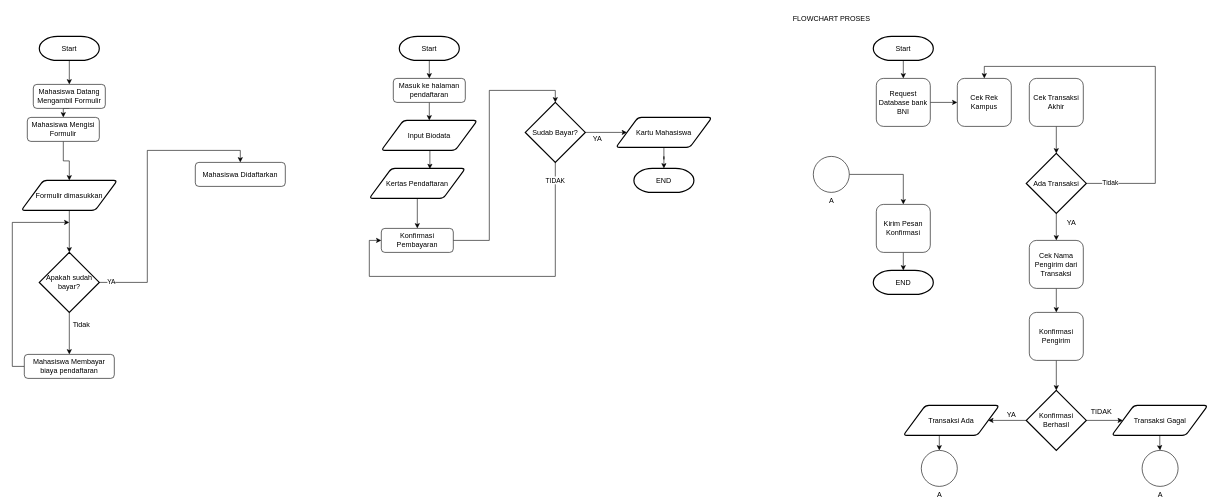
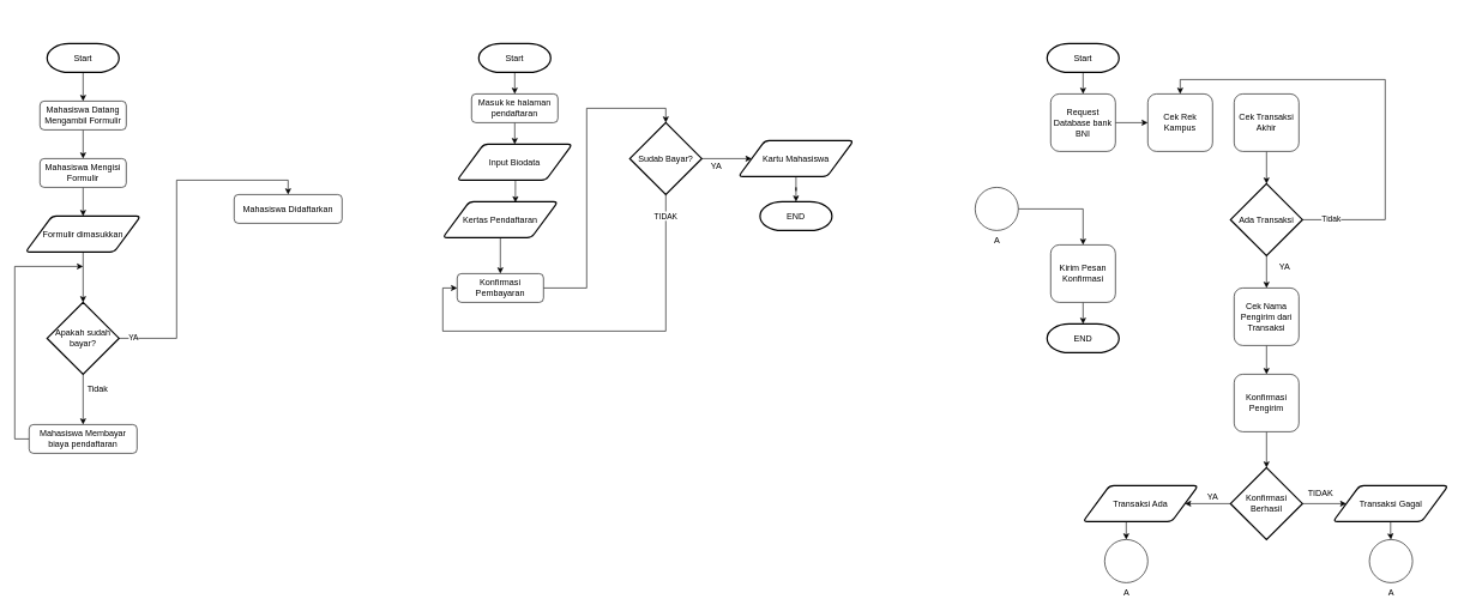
- <mxCell id="65" value="FLOWCHART PROSES" style="text;html=1;align=center;verticalAlign=middle;resizable=0;points=[];autosize=1;" vertex="1" parent="1"><mxGeometry x="1315" y="20" width="140" height="20" as="geometry" /></mxCell>
- <mxCell id="7" value="Mahasiswa Mengisi Formulir" style="rounded=1;whiteSpace=wrap;html=1;fontSize=12;glass=0;strokeWidth=1;shadow=0;" vertex="1" parent="1"><mxGeometry x="45" y="195" width="120" height="40" as="geometry" /></mxCell>
+ <mxCell id="7" value="Mahasiswa Mengisi Formulir" style="rounded=1;whiteSpace=wrap;html=1;fontSize=12;glass=0;strokeWidth=1;shadow=0;" vertex="1" parent="1"><mxGeometry x="55" y="220" width="120" height="40" as="geometry" /></mxCell>
